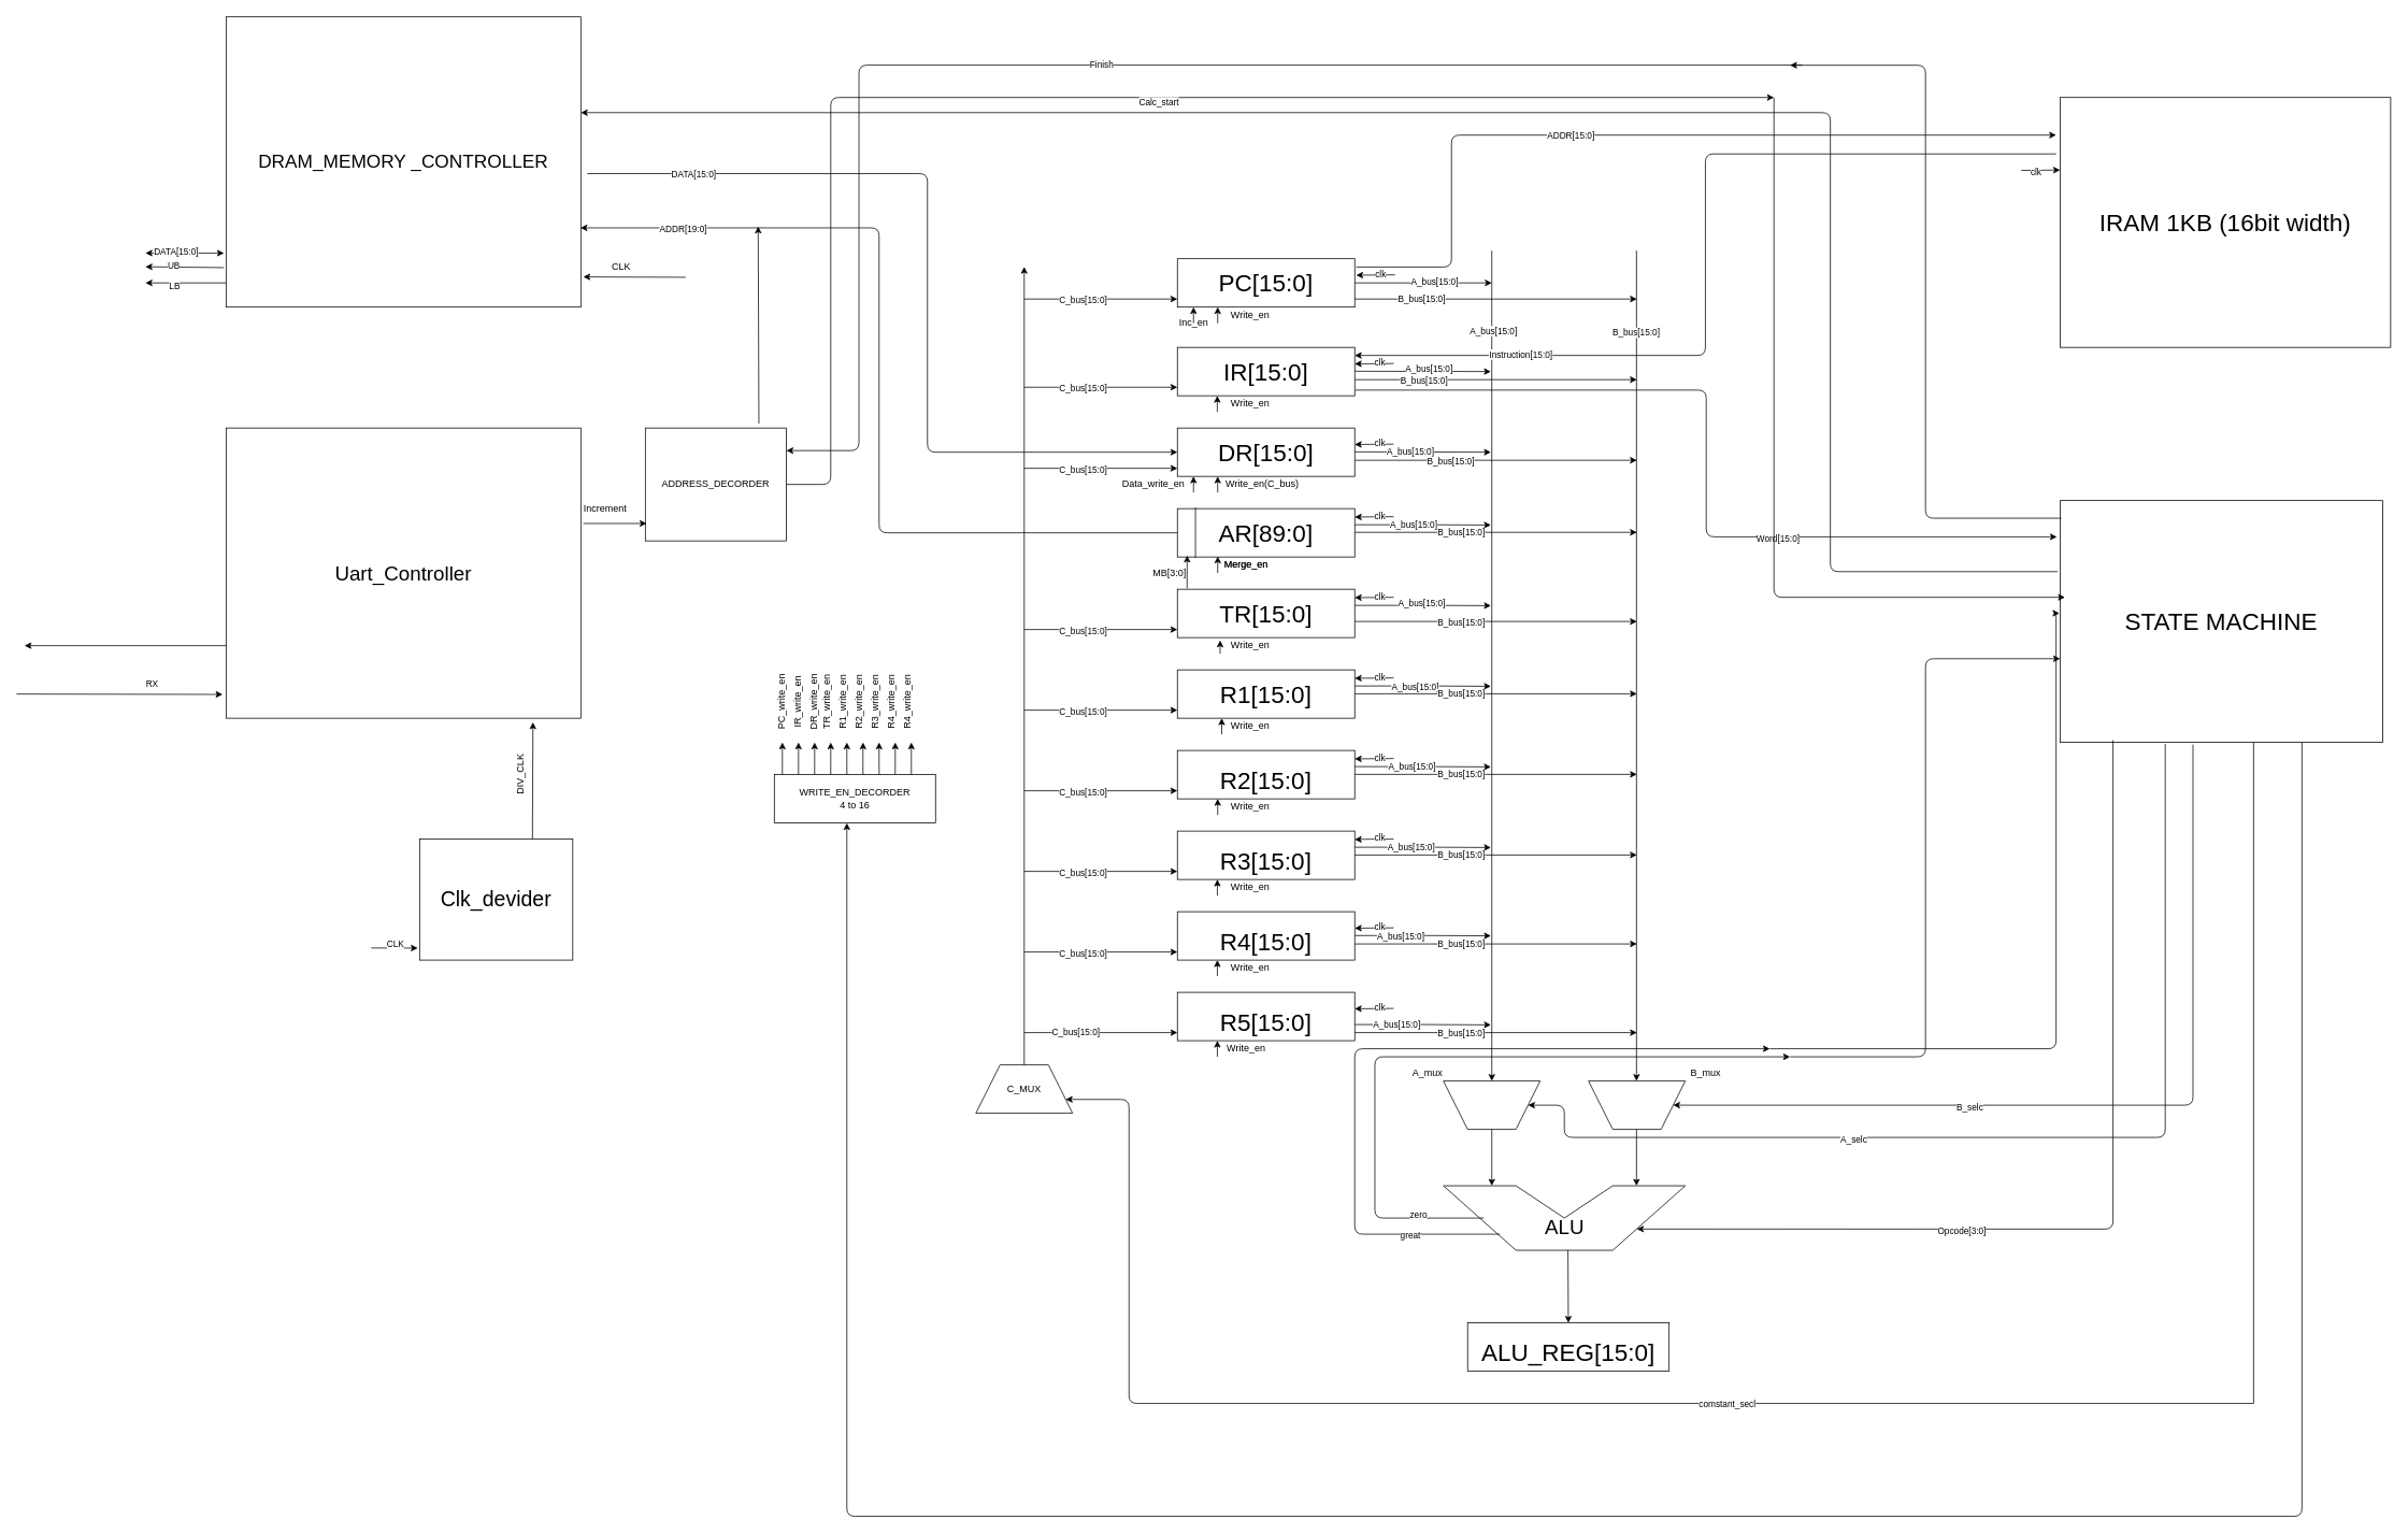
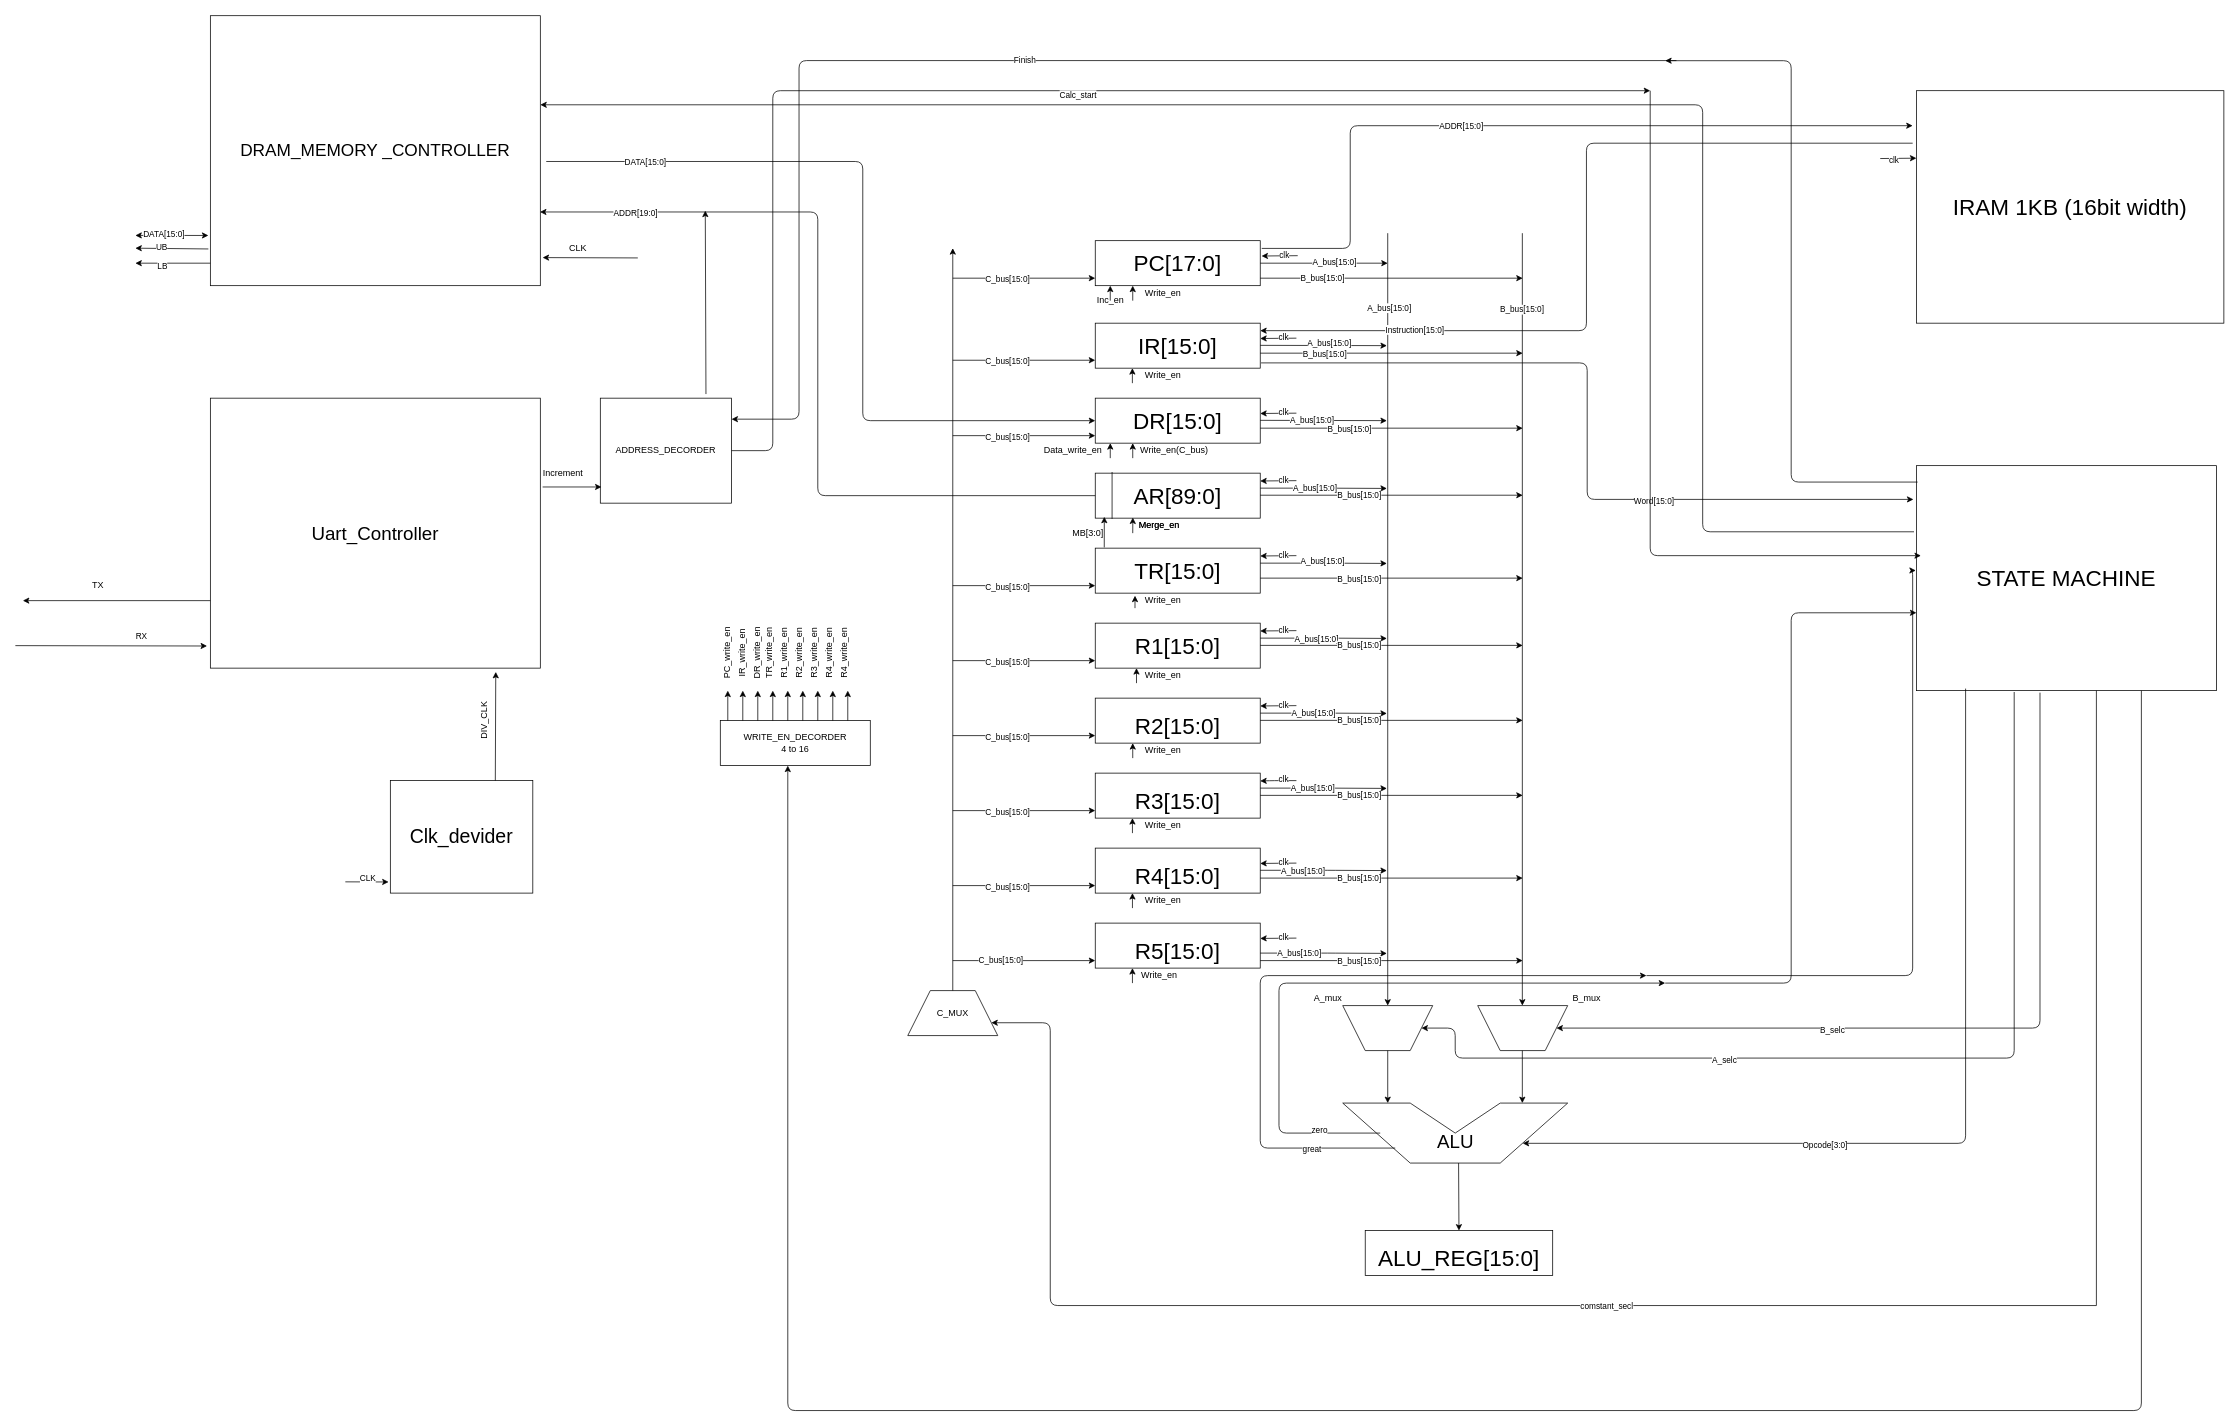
- <mxCell id="6" value="&lt;font style=&quot;font-size: 30px&quot;&gt;PC[15:0]&lt;/font&gt;" style="rounded=0;whiteSpace=wrap;html=1;strokeWidth=1;" vertex="1" parent="1"><mxGeometry x="1460" y="320" width="220" height="60" as="geometry" /></mxCell>
+ <mxCell id="6" value="&lt;font style=&quot;font-size: 30px&quot;&gt;PC[17:0]&lt;/font&gt;" style="rounded=0;whiteSpace=wrap;html=1;strokeWidth=1;" vertex="1" parent="1"><mxGeometry x="1460" y="320" width="220" height="60" as="geometry" /></mxCell>
+ <mxCell id="187" value="TX" style="text;html=1;align=center;verticalAlign=middle;resizable=0;points=[];autosize=1;" vertex="1" parent="1"><mxGeometry x="115" y="770" width="30" height="20" as="geometry" /></mxCell>
